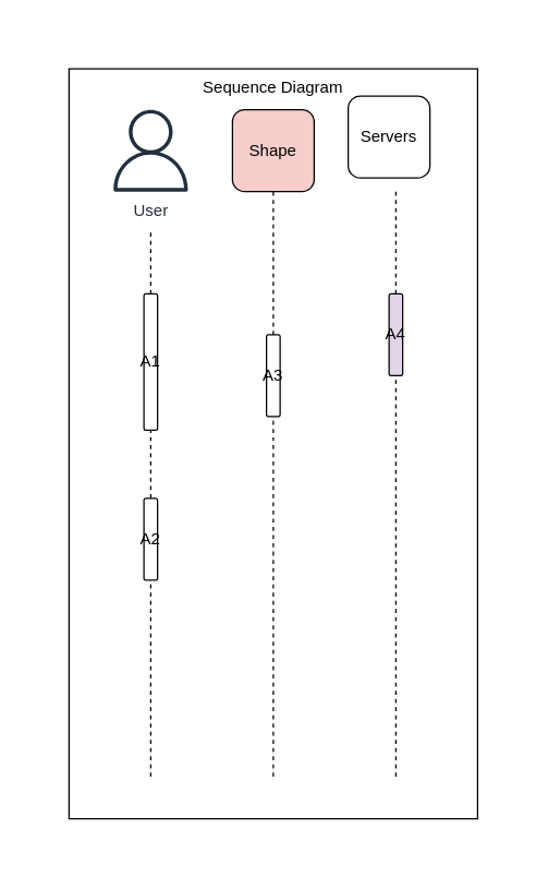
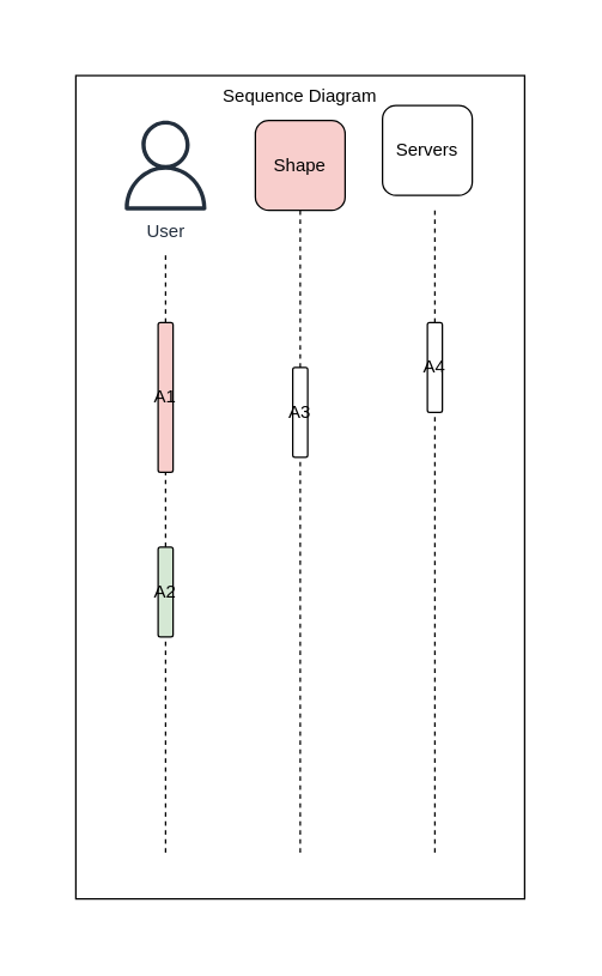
- <mxCell id="19" value="A4" style="rounded=1;whiteSpace=wrap;verticalAlign=middle;align=center;fillColor=#e1d5e7;" parent="15" vertex="1"><mxGeometry x="40" y="150" width="10" height="60" as="geometry" /></mxCell>
+ <mxCell id="19" value="A4" style="rounded=1;whiteSpace=wrap;verticalAlign=middle;align=center;" parent="15" vertex="1"><mxGeometry x="40" y="150" width="10" height="60" as="geometry" /></mxCell>
- <mxCell id="8" value="A1" style="rounded=1;whiteSpace=wrap;verticalAlign=middle;align=center;" parent="4" vertex="1"><mxGeometry x="40" y="150" width="10" height="100" as="geometry" /></mxCell>
+ <mxCell id="8" value="A1" style="rounded=1;whiteSpace=wrap;verticalAlign=middle;align=center;fillColor=#f8cecc;" parent="4" vertex="1"><mxGeometry x="40" y="150" width="10" height="100" as="geometry" /></mxCell>
- <mxCell id="9" value="A2" style="rounded=1;whiteSpace=wrap;verticalAlign=middle;align=center;" parent="4" vertex="1"><mxGeometry x="40" y="300" width="10" height="60" as="geometry" /></mxCell>
+ <mxCell id="9" value="A2" style="rounded=1;whiteSpace=wrap;verticalAlign=middle;align=center;fillColor=#d5e8d4;" parent="4" vertex="1"><mxGeometry x="40" y="300" width="10" height="60" as="geometry" /></mxCell>
